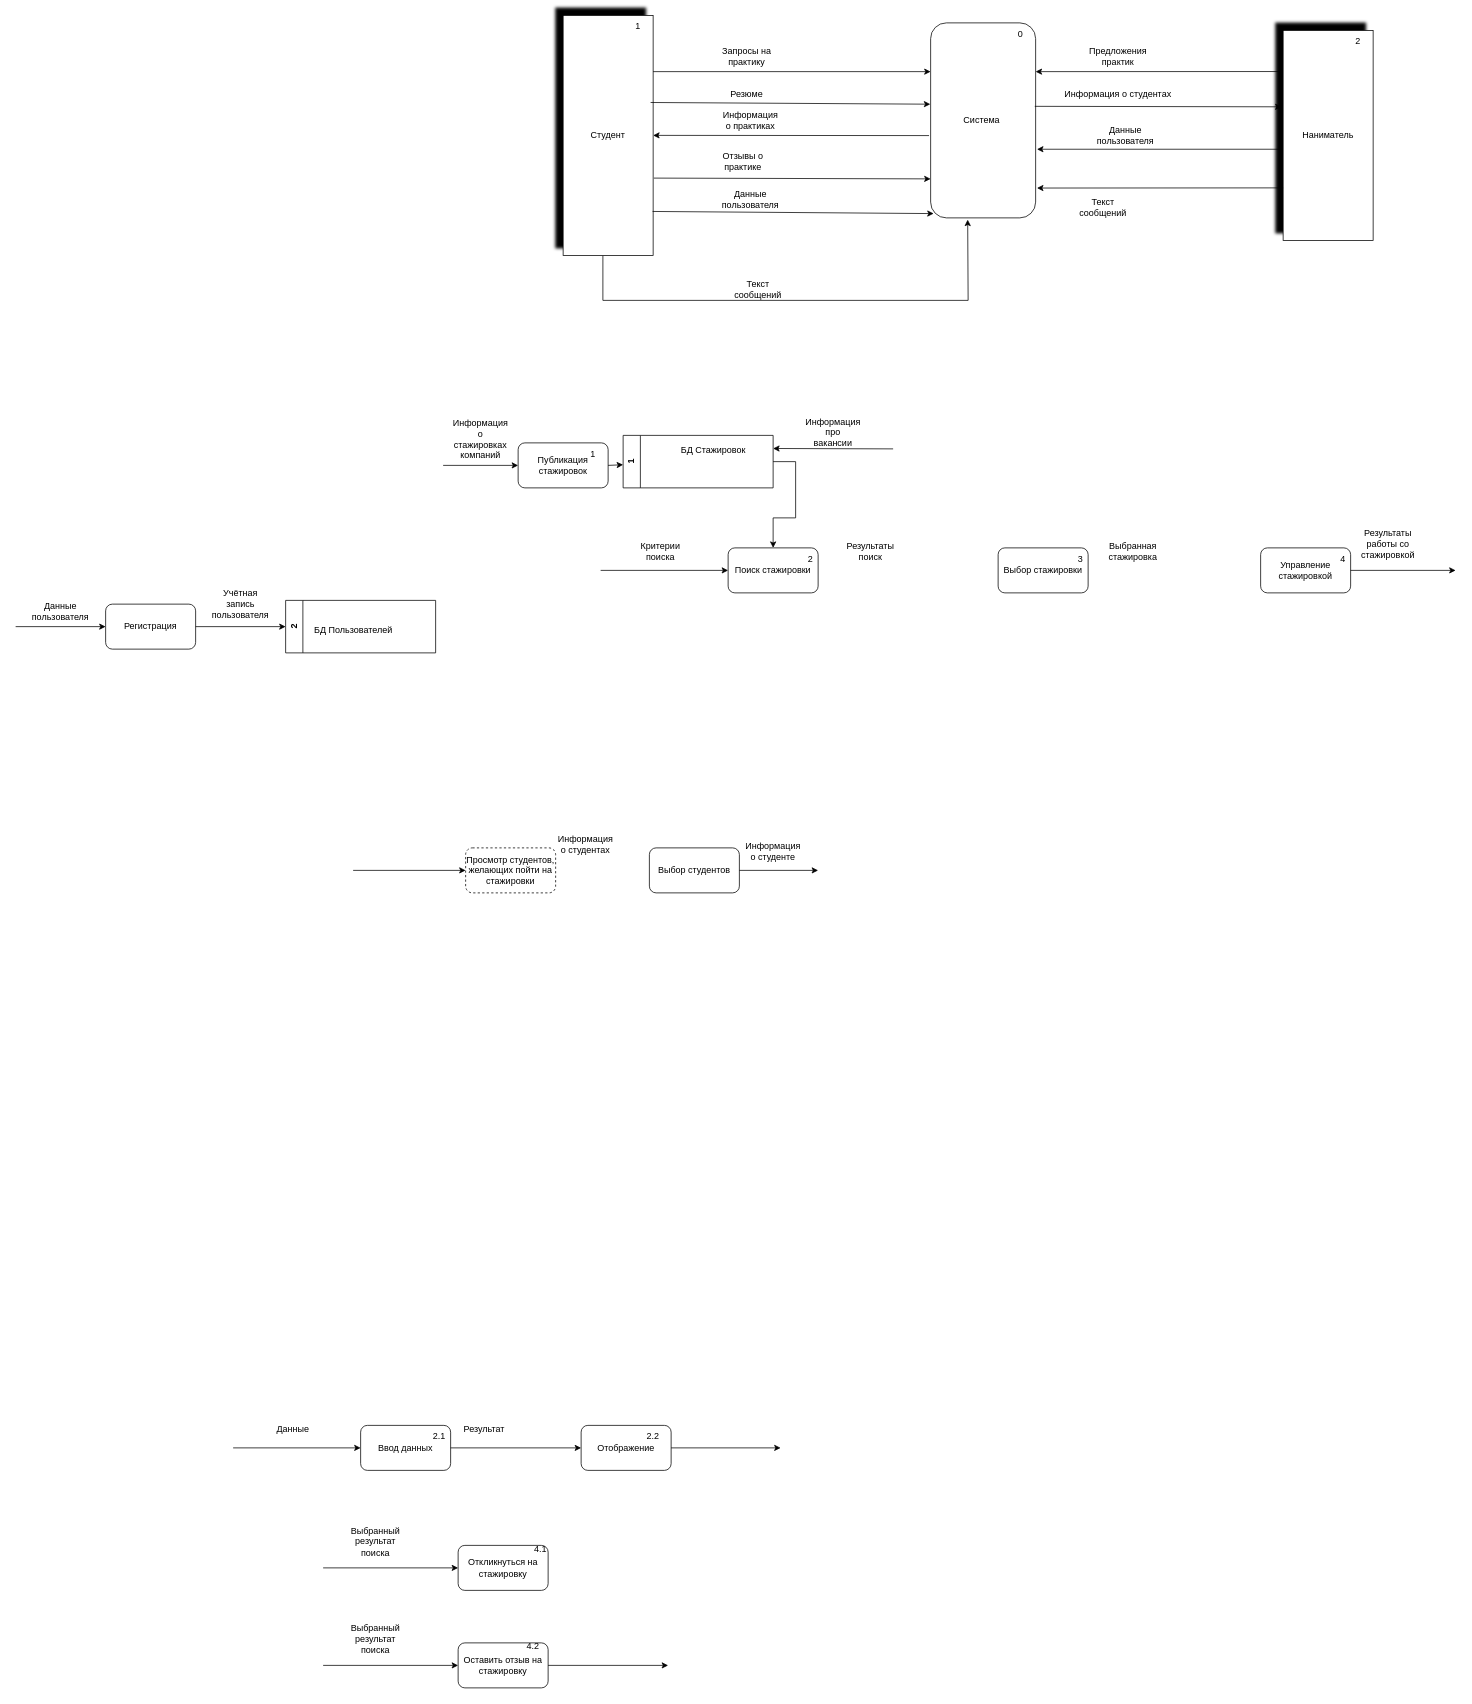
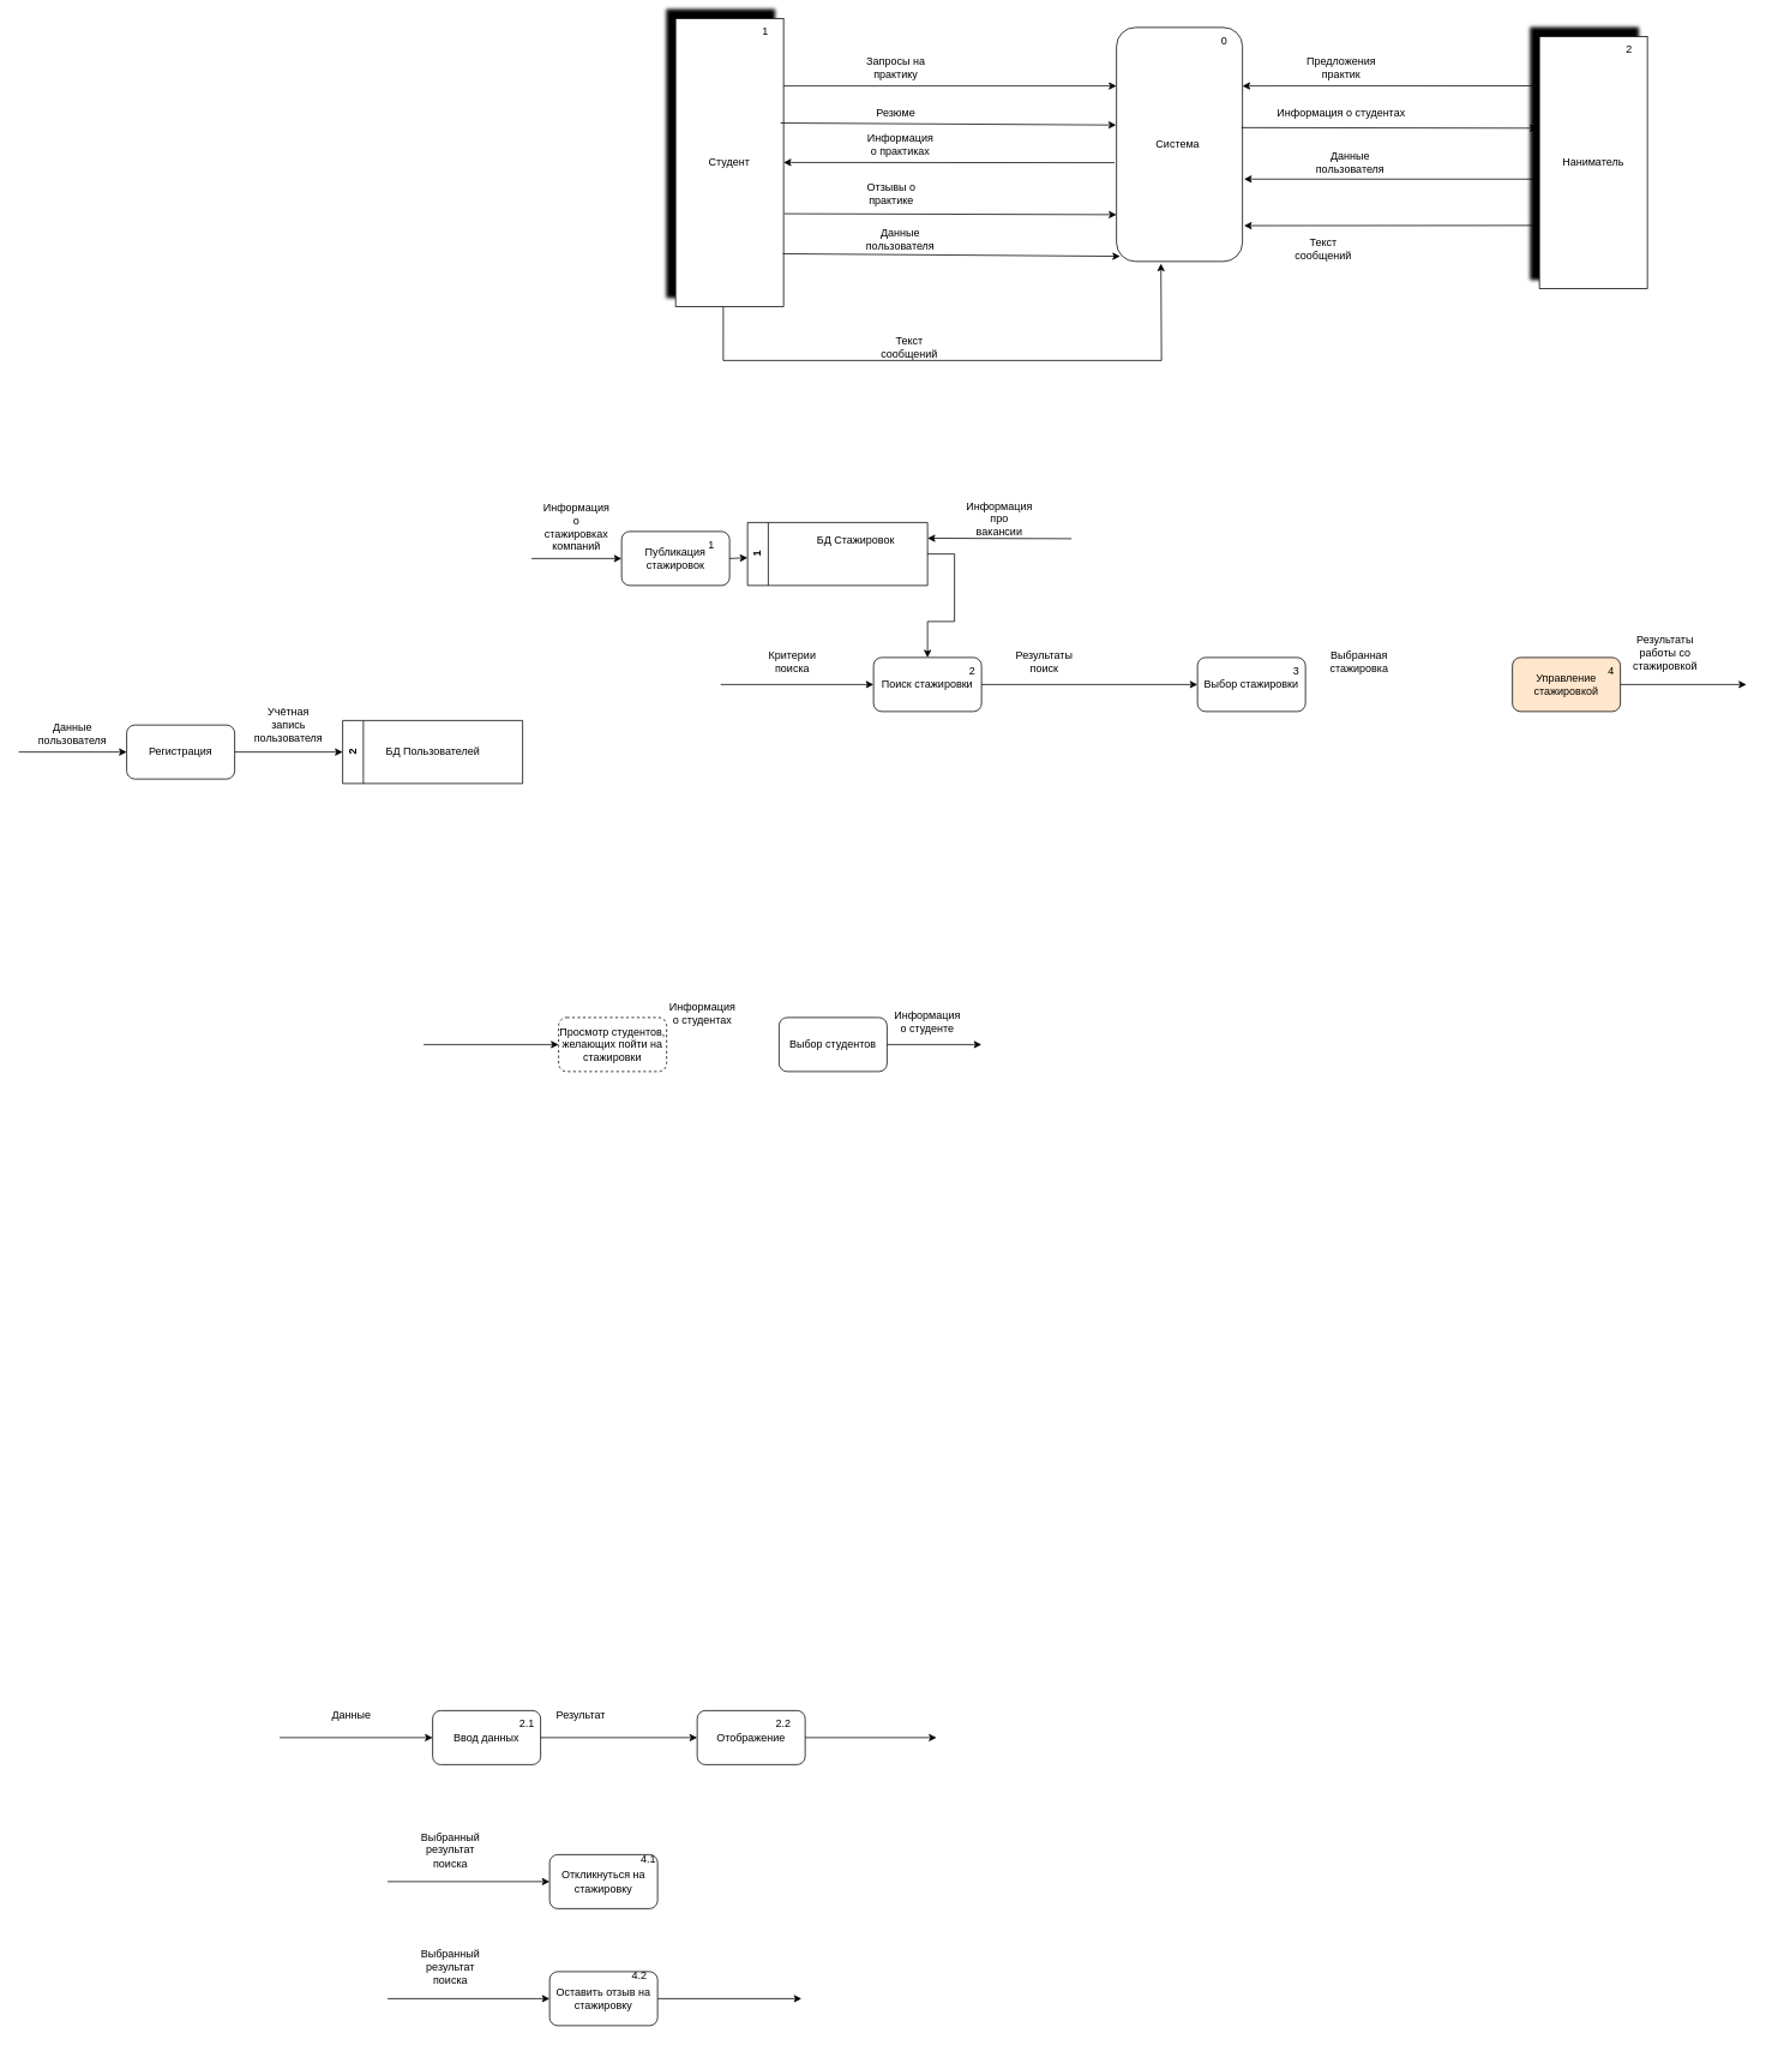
+ <mxCell id="35" value="" style="endArrow=classic;html=1;rounded=0;exitX=1;exitY=0.5;exitDx=0;exitDy=0;entryX=0;entryY=0.5;entryDx=0;entryDy=0;" parent="1" source="30" target="43" edge="1"><mxGeometry width="50" height="50" relative="1" as="geometry"><mxPoint x="1240" y="750" as="sourcePoint" /><mxPoint x="1300" y="760" as="targetPoint" /></mxGeometry></mxCell>
- <mxCell id="49" value="Управление стажировкой" style="rounded=1;whiteSpace=wrap;html=1;" parent="1" vertex="1"><mxGeometry x="1680" y="730" width="120" height="60" as="geometry" /></mxCell>
+ <mxCell id="49" value="Управление стажировкой" style="rounded=1;whiteSpace=wrap;html=1;fillColor=#ffe6cc;" parent="1" vertex="1"><mxGeometry x="1680" y="730" width="120" height="60" as="geometry" /></mxCell>
- <mxCell id="75" value="БД Пользователей" style="text;html=1;align=center;verticalAlign=middle;resizable=0;points=[];autosize=1;strokeColor=none;fillColor=none;" vertex="1" parent="74"><mxGeometry x="25" y="25" width="130" height="30" as="geometry" /></mxCell>
+ <mxCell id="75" value="БД Пользователей" style="text;html=1;align=center;verticalAlign=middle;resizable=0;points=[];autosize=1;strokeColor=none;fillColor=none;" vertex="1" parent="74"><mxGeometry x="35" y="20" width="130" height="30" as="geometry" /></mxCell>
